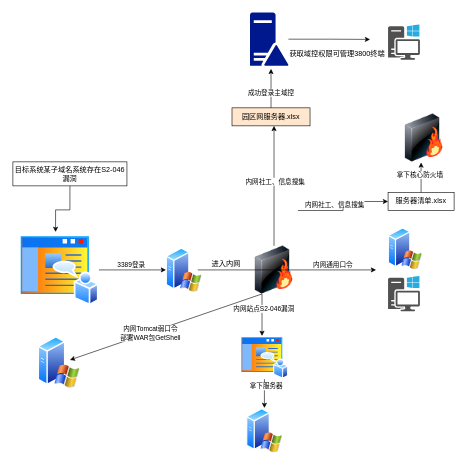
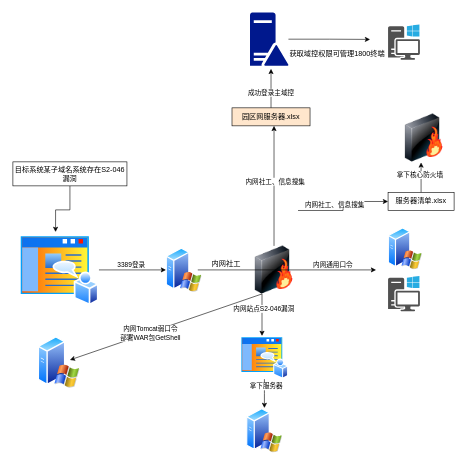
- <mxCell id="33" value="获取域控权限可管理3800终端" style="text;html=1;align=center;verticalAlign=middle;resizable=0;points=[];autosize=1;strokeColor=none;" vertex="1" parent="1"><mxGeometry x="456" y="79" width="210" height="20" as="geometry" /></mxCell>
+ <mxCell id="33" value="获取域控权限可管理1800终端" style="text;html=1;align=center;verticalAlign=middle;resizable=0;points=[];autosize=1;strokeColor=none;" vertex="1" parent="1"><mxGeometry x="456" y="79" width="210" height="20" as="geometry" /></mxCell>
- <mxCell id="12" value="进入内网" style="text;html=1;align=center;verticalAlign=middle;resizable=0;points=[];autosize=1;strokeColor=none;" vertex="1" parent="1"><mxGeometry x="336" y="429" width="80" height="20" as="geometry" /></mxCell>
+ <mxCell id="12" value="内网社工" style="text;html=1;align=center;verticalAlign=middle;resizable=0;points=[];autosize=1;strokeColor=none;" vertex="1" parent="1"><mxGeometry x="336" y="429" width="80" height="20" as="geometry" /></mxCell>
